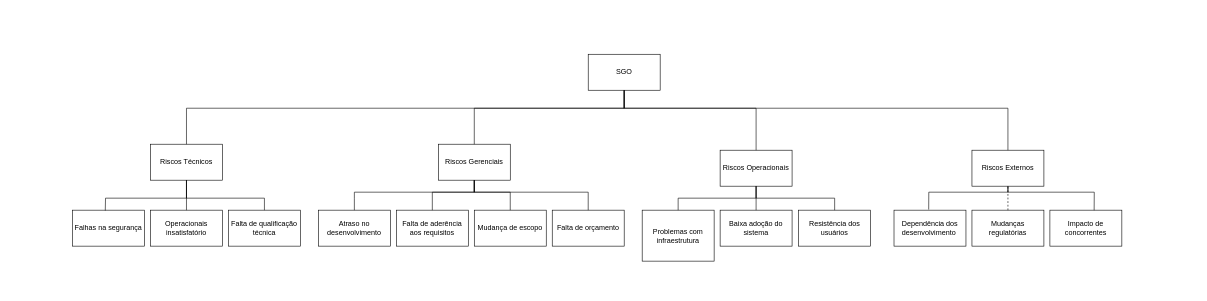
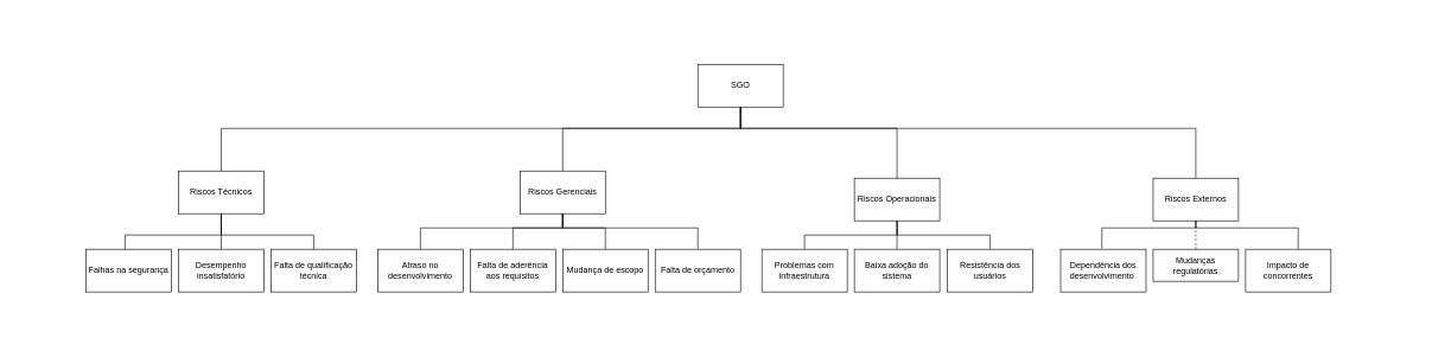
- <mxCell id="7" value="Operacionais insatisfatório" style="rounded=0;whiteSpace=wrap;html=1;" vertex="1" parent="1"><mxGeometry x="250" y="350" width="120" height="60" as="geometry" /></mxCell>
+ <mxCell id="7" value="Desempenho insatisfatório" style="rounded=0;whiteSpace=wrap;html=1;" vertex="1" parent="1"><mxGeometry x="250" y="350" width="120" height="60" as="geometry" /></mxCell>
- <mxCell id="18" value="Mudanças regulatórias" style="rounded=0;whiteSpace=wrap;html=1;" vertex="1" parent="1"><mxGeometry x="1620" y="350" width="120" height="60" as="geometry" /></mxCell>
+ <mxCell id="18" value="Mudanças regulatórias" style="rounded=0;whiteSpace=wrap;html=1;" vertex="1" parent="1"><mxGeometry x="1620" y="350" width="120" height="45" as="geometry" /></mxCell>
- <mxCell id="11" value="Problemas com infraestrutura" style="rounded=0;whiteSpace=wrap;html=1;" vertex="1" parent="1"><mxGeometry x="1070" y="350" width="120" height="85" as="geometry" /></mxCell>
+ <mxCell id="11" value="Problemas com infraestrutura" style="rounded=0;whiteSpace=wrap;html=1;" vertex="1" parent="1"><mxGeometry x="1070" y="350" width="120" height="60" as="geometry" /></mxCell>
